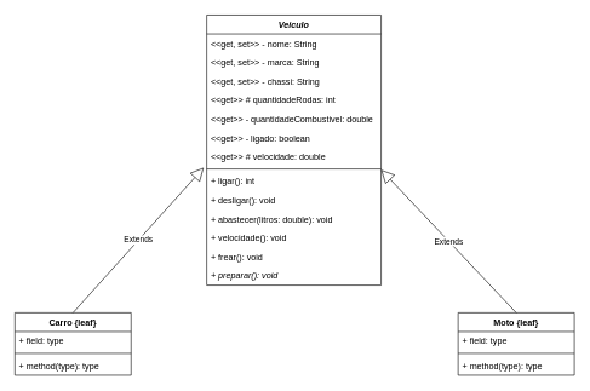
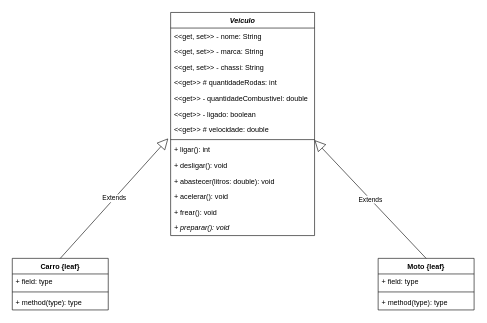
- <mxCell id="14" value="+ velocidade(): void" style="text;strokeColor=none;fillColor=none;align=left;verticalAlign=top;spacingLeft=4;spacingRight=4;overflow=hidden;rotatable=0;points=[[0,0.5],[1,0.5]];portConstraint=eastwest;" vertex="1" parent="2"><mxGeometry y="294" width="240" height="26" as="geometry" /></mxCell>
+ <mxCell id="14" value="+ acelerar(): void" style="text;strokeColor=none;fillColor=none;align=left;verticalAlign=top;spacingLeft=4;spacingRight=4;overflow=hidden;rotatable=0;points=[[0,0.5],[1,0.5]];portConstraint=eastwest;" vertex="1" parent="2"><mxGeometry y="294" width="240" height="26" as="geometry" /></mxCell>
